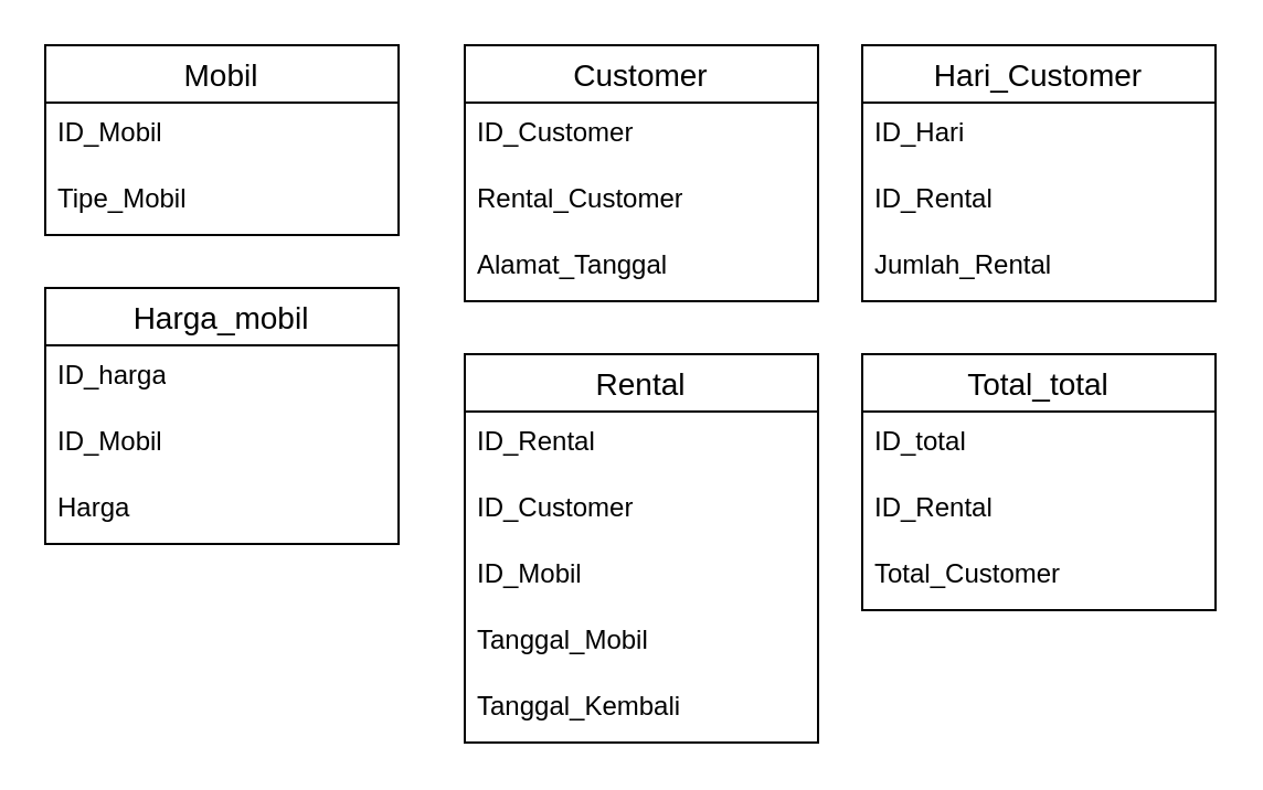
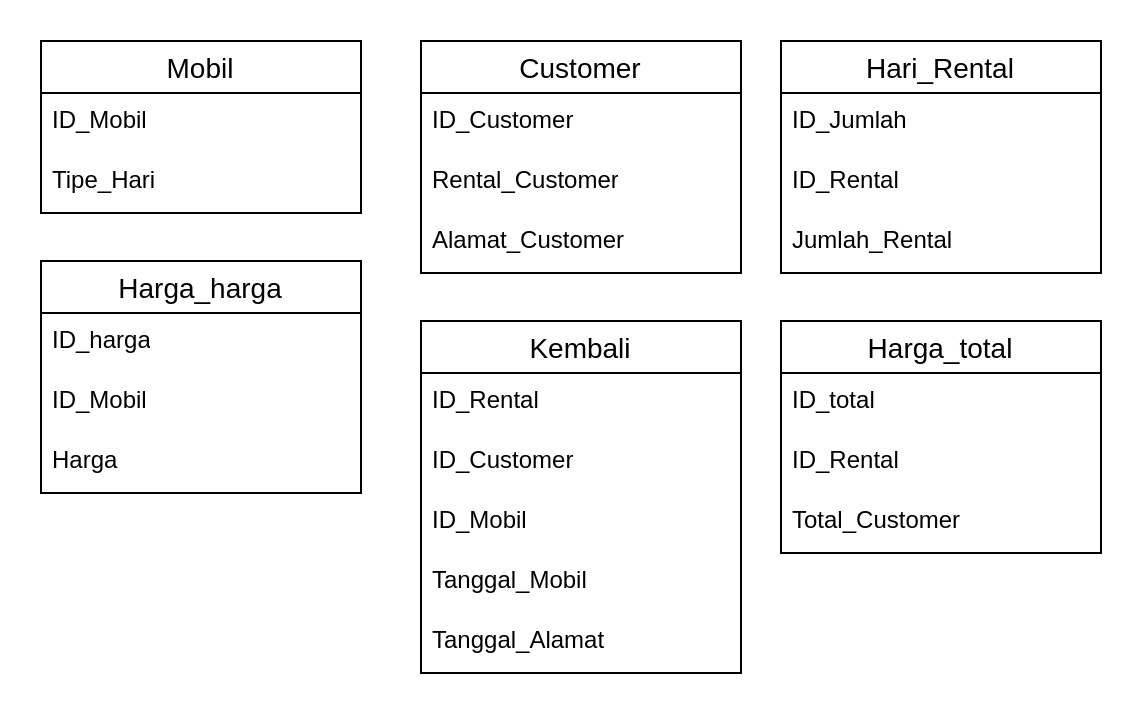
- <mxCell id="19" value="Hari_Customer" style="swimlane;fontStyle=0;childLayout=stackLayout;horizontal=1;startSize=26;horizontalStack=0;resizeParent=1;resizeParentMax=0;resizeLast=0;collapsible=1;marginBottom=0;align=center;fontSize=14;" vertex="1" parent="1"><mxGeometry x="390" y="20" width="160" height="116" as="geometry" /></mxCell>
+ <mxCell id="19" value="Hari_Rental" style="swimlane;fontStyle=0;childLayout=stackLayout;horizontal=1;startSize=26;horizontalStack=0;resizeParent=1;resizeParentMax=0;resizeLast=0;collapsible=1;marginBottom=0;align=center;fontSize=14;" vertex="1" parent="1"><mxGeometry x="390" y="20" width="160" height="116" as="geometry" /></mxCell>
- <mxCell id="20" value="ID_Hari" style="text;strokeColor=none;fillColor=none;spacingLeft=4;spacingRight=4;overflow=hidden;rotatable=0;points=[[0,0.5],[1,0.5]];portConstraint=eastwest;fontSize=12;whiteSpace=wrap;html=1;" vertex="1" parent="19"><mxGeometry y="26" width="160" height="30" as="geometry" /></mxCell>
+ <mxCell id="20" value="ID_Jumlah" style="text;strokeColor=none;fillColor=none;spacingLeft=4;spacingRight=4;overflow=hidden;rotatable=0;points=[[0,0.5],[1,0.5]];portConstraint=eastwest;fontSize=12;whiteSpace=wrap;html=1;" vertex="1" parent="19"><mxGeometry y="26" width="160" height="30" as="geometry" /></mxCell>
- <mxCell id="8" value="Tipe_Mobil" style="text;strokeColor=none;fillColor=none;spacingLeft=4;spacingRight=4;overflow=hidden;rotatable=0;points=[[0,0.5],[1,0.5]];portConstraint=eastwest;fontSize=12;whiteSpace=wrap;html=1;" vertex="1" parent="6"><mxGeometry y="56" width="160" height="30" as="geometry" /></mxCell>
+ <mxCell id="8" value="Tipe_Hari" style="text;strokeColor=none;fillColor=none;spacingLeft=4;spacingRight=4;overflow=hidden;rotatable=0;points=[[0,0.5],[1,0.5]];portConstraint=eastwest;fontSize=12;whiteSpace=wrap;html=1;" vertex="1" parent="6"><mxGeometry y="56" width="160" height="30" as="geometry" /></mxCell>
- <mxCell id="5" value="Alamat_Tanggal" style="text;strokeColor=none;fillColor=none;spacingLeft=4;spacingRight=4;overflow=hidden;rotatable=0;points=[[0,0.5],[1,0.5]];portConstraint=eastwest;fontSize=12;whiteSpace=wrap;html=1;" vertex="1" parent="2"><mxGeometry y="86" width="160" height="30" as="geometry" /></mxCell>
+ <mxCell id="5" value="Alamat_Customer" style="text;strokeColor=none;fillColor=none;spacingLeft=4;spacingRight=4;overflow=hidden;rotatable=0;points=[[0,0.5],[1,0.5]];portConstraint=eastwest;fontSize=12;whiteSpace=wrap;html=1;" vertex="1" parent="2"><mxGeometry y="86" width="160" height="30" as="geometry" /></mxCell>
- <mxCell id="9" value="Harga_mobil" style="swimlane;fontStyle=0;childLayout=stackLayout;horizontal=1;startSize=26;horizontalStack=0;resizeParent=1;resizeParentMax=0;resizeLast=0;collapsible=1;marginBottom=0;align=center;fontSize=14;" vertex="1" parent="1"><mxGeometry x="20" y="130" width="160" height="116" as="geometry" /></mxCell>
+ <mxCell id="9" value="Harga_harga" style="swimlane;fontStyle=0;childLayout=stackLayout;horizontal=1;startSize=26;horizontalStack=0;resizeParent=1;resizeParentMax=0;resizeLast=0;collapsible=1;marginBottom=0;align=center;fontSize=14;" vertex="1" parent="1"><mxGeometry x="20" y="130" width="160" height="116" as="geometry" /></mxCell>
- <mxCell id="13" value="Rental" style="swimlane;fontStyle=0;childLayout=stackLayout;horizontal=1;startSize=26;horizontalStack=0;resizeParent=1;resizeParentMax=0;resizeLast=0;collapsible=1;marginBottom=0;align=center;fontSize=14;" vertex="1" parent="1"><mxGeometry x="210" y="160" width="160" height="176" as="geometry" /></mxCell>
+ <mxCell id="13" value="Kembali" style="swimlane;fontStyle=0;childLayout=stackLayout;horizontal=1;startSize=26;horizontalStack=0;resizeParent=1;resizeParentMax=0;resizeLast=0;collapsible=1;marginBottom=0;align=center;fontSize=14;" vertex="1" parent="1"><mxGeometry x="210" y="160" width="160" height="176" as="geometry" /></mxCell>
- <mxCell id="23" value="Total_total" style="swimlane;fontStyle=0;childLayout=stackLayout;horizontal=1;startSize=26;horizontalStack=0;resizeParent=1;resizeParentMax=0;resizeLast=0;collapsible=1;marginBottom=0;align=center;fontSize=14;" vertex="1" parent="1"><mxGeometry x="390" y="160" width="160" height="116" as="geometry" /></mxCell>
+ <mxCell id="23" value="Harga_total" style="swimlane;fontStyle=0;childLayout=stackLayout;horizontal=1;startSize=26;horizontalStack=0;resizeParent=1;resizeParentMax=0;resizeLast=0;collapsible=1;marginBottom=0;align=center;fontSize=14;" vertex="1" parent="1"><mxGeometry x="390" y="160" width="160" height="116" as="geometry" /></mxCell>
- <mxCell id="18" value="Tanggal_Kembali" style="text;strokeColor=none;fillColor=none;spacingLeft=4;spacingRight=4;overflow=hidden;rotatable=0;points=[[0,0.5],[1,0.5]];portConstraint=eastwest;fontSize=12;whiteSpace=wrap;html=1;" vertex="1" parent="13"><mxGeometry y="146" width="160" height="30" as="geometry" /></mxCell>
+ <mxCell id="18" value="Tanggal_Alamat" style="text;strokeColor=none;fillColor=none;spacingLeft=4;spacingRight=4;overflow=hidden;rotatable=0;points=[[0,0.5],[1,0.5]];portConstraint=eastwest;fontSize=12;whiteSpace=wrap;html=1;" vertex="1" parent="13"><mxGeometry y="146" width="160" height="30" as="geometry" /></mxCell>
